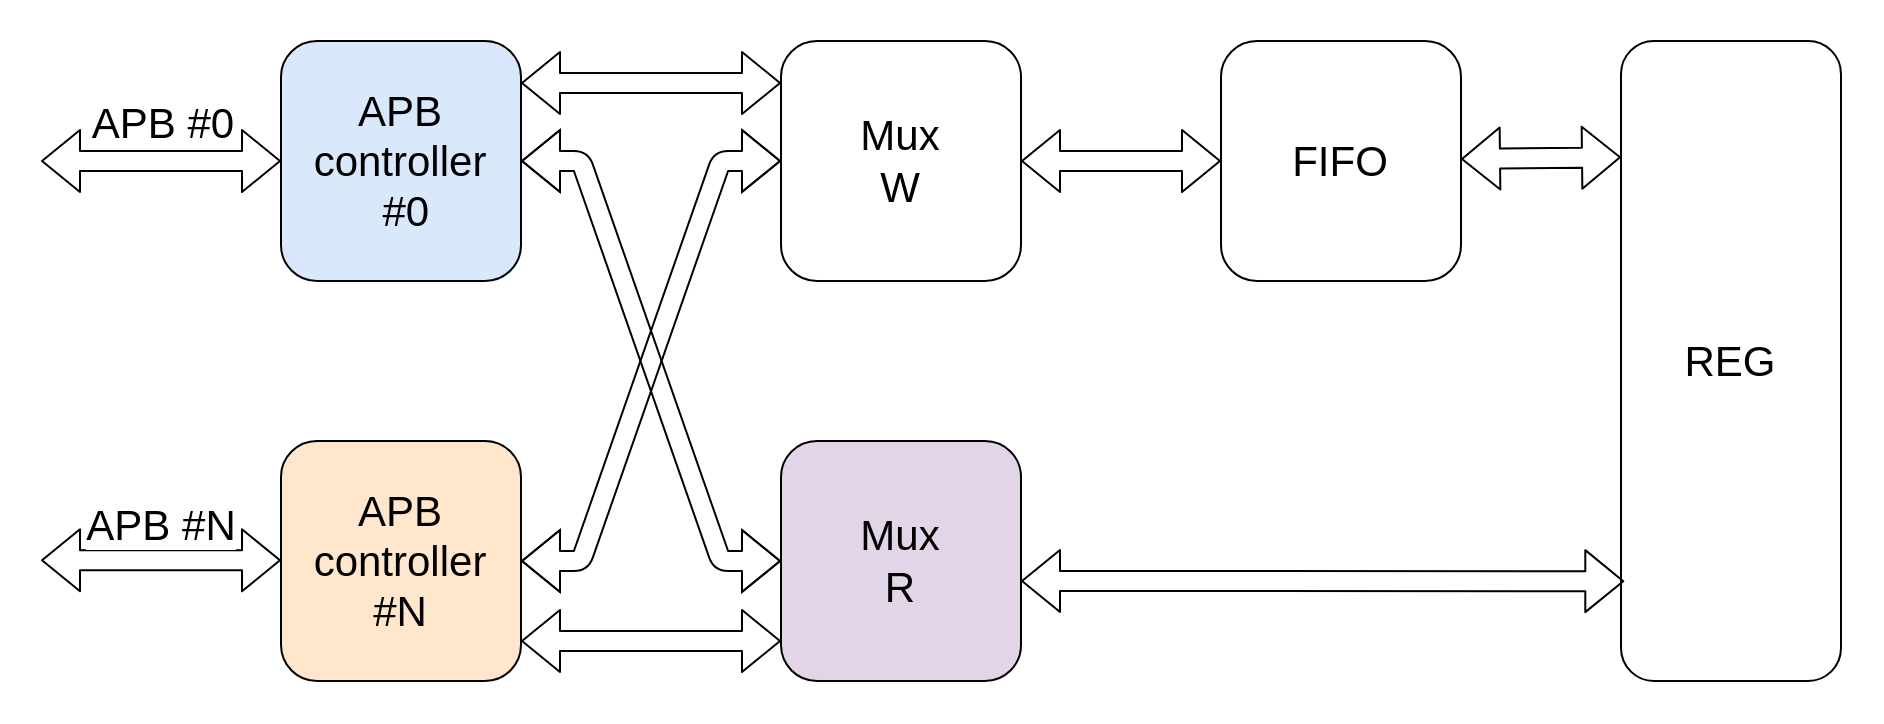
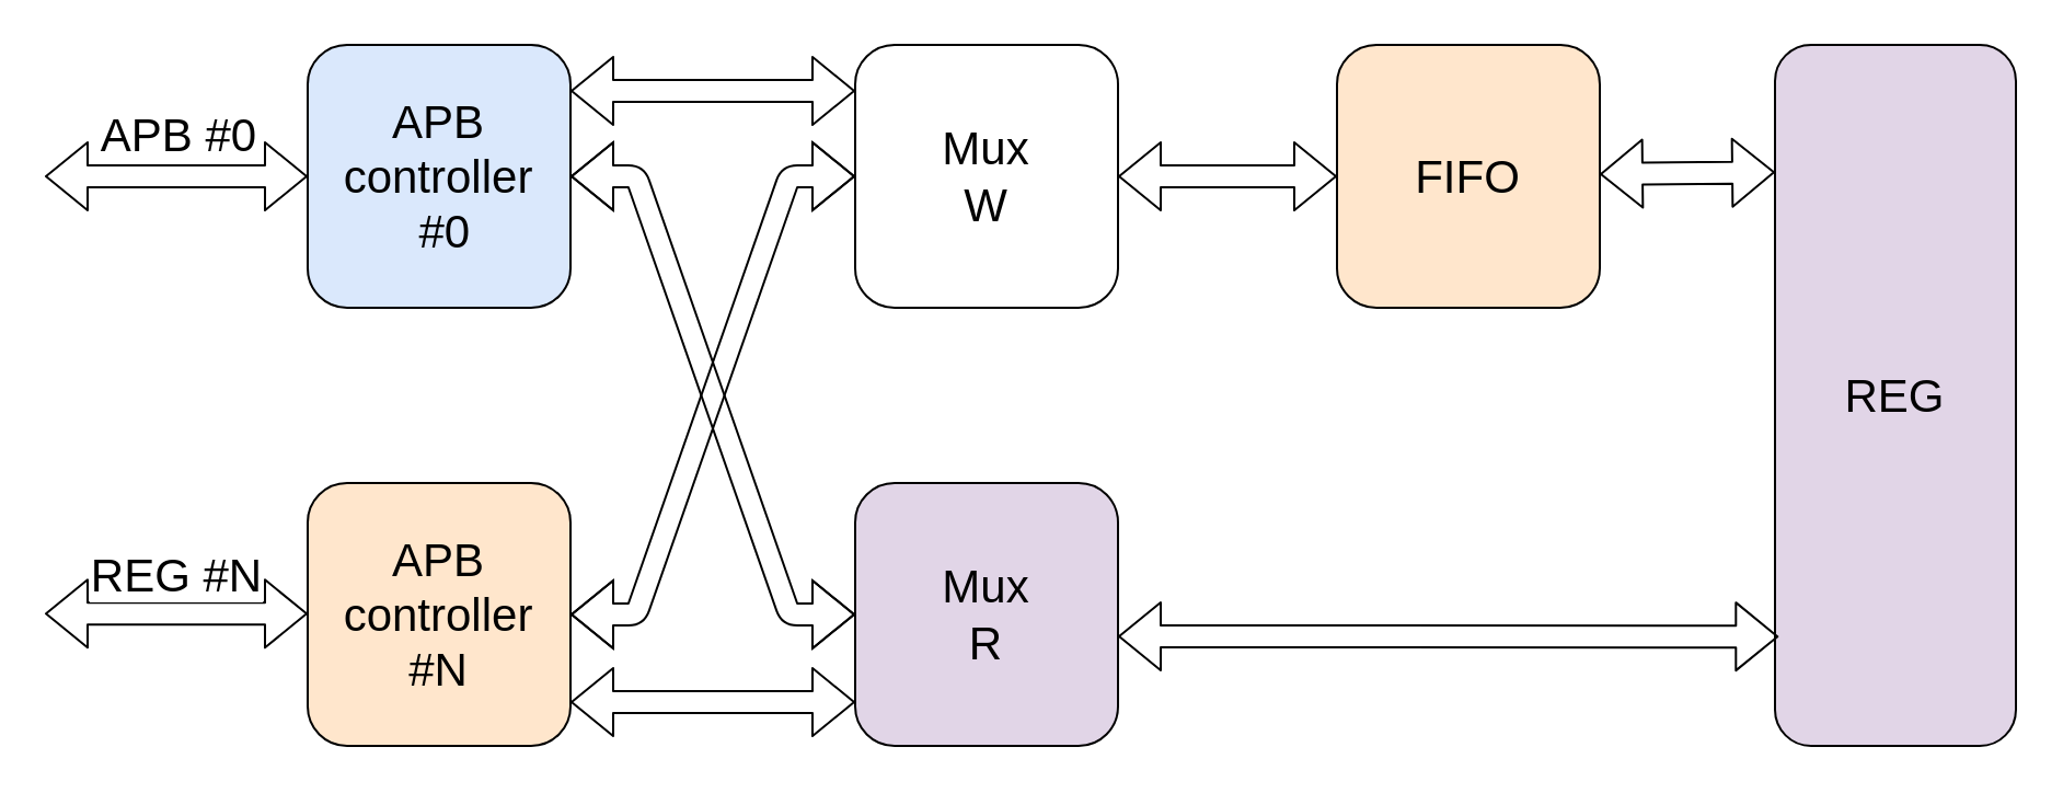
- <mxCell id="13" value="FIFO" style="rounded=1;whiteSpace=wrap;html=1;fontSize=21;" vertex="1" parent="1"><mxGeometry x="610" y="20" width="120" height="120" as="geometry" /></mxCell>
+ <mxCell id="13" value="FIFO" style="rounded=1;whiteSpace=wrap;html=1;fontSize=21;fillColor=#ffe6cc;" vertex="1" parent="1"><mxGeometry x="610" y="20" width="120" height="120" as="geometry" /></mxCell>
- <mxCell id="15" value="REG" style="rounded=1;whiteSpace=wrap;html=1;fontSize=21;" vertex="1" parent="1"><mxGeometry x="810" y="20" width="110" height="320" as="geometry" /></mxCell>
+ <mxCell id="15" value="REG" style="rounded=1;whiteSpace=wrap;html=1;fontSize=21;fillColor=#e1d5e7;" vertex="1" parent="1"><mxGeometry x="810" y="20" width="110" height="320" as="geometry" /></mxCell>
- <mxCell id="18" value="APB #N" style="edgeLabel;html=1;align=center;verticalAlign=middle;resizable=0;points=[];fontSize=21;" vertex="1" connectable="0" parent="1"><mxGeometry x="60.002" y="284" as="geometry"><mxPoint x="19.05" y="-23" as="offset" /></mxGeometry></mxCell>
+ <mxCell id="18" value="REG #N" style="edgeLabel;html=1;align=center;verticalAlign=middle;resizable=0;points=[];fontSize=21;" vertex="1" connectable="0" parent="1"><mxGeometry x="60.002" y="284" as="geometry"><mxPoint x="19.05" y="-23" as="offset" /></mxGeometry></mxCell>
